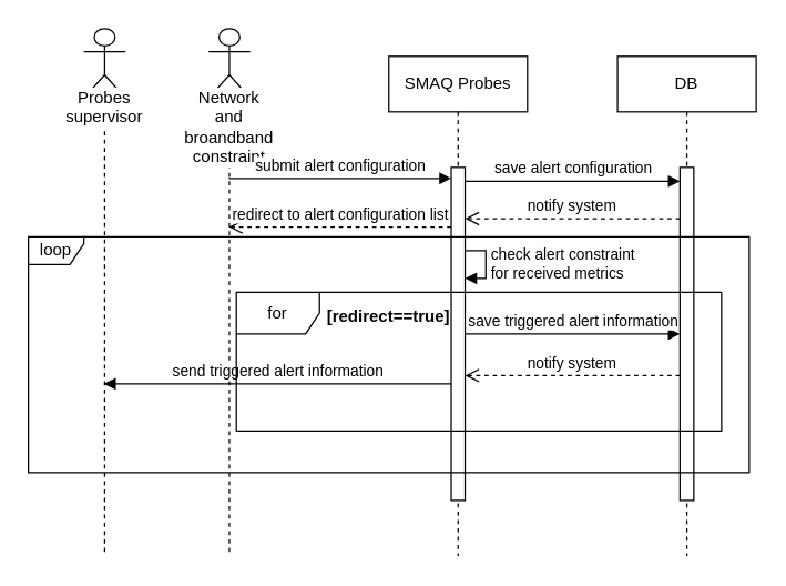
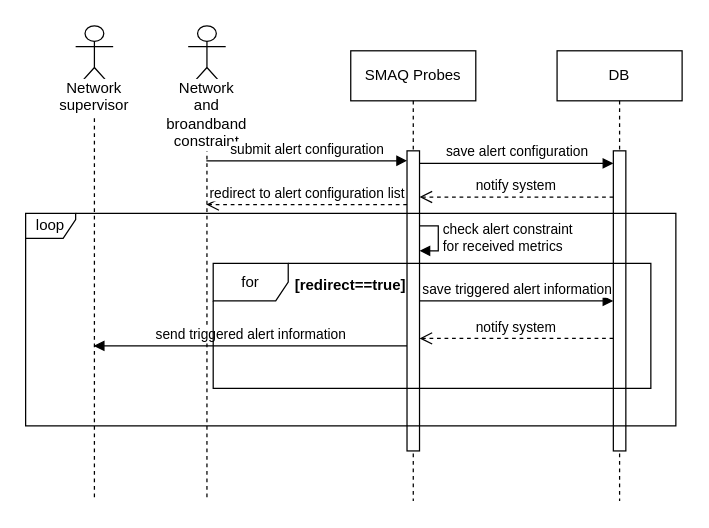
- <mxCell id="11" value="Probes supervisor" style="shape=umlLifeline;participant=umlActor;perimeter=lifelinePerimeter;whiteSpace=wrap;html=1;container=1;collapsible=0;recursiveResize=0;verticalAlign=top;spacingTop=36;labelBackgroundColor=#ffffff;outlineConnect=0;size=50;" vertex="1" parent="1"><mxGeometry x="60" y="20" width="30" height="380" as="geometry" /></mxCell>
+ <mxCell id="11" value="Network supervisor" style="shape=umlLifeline;participant=umlActor;perimeter=lifelinePerimeter;whiteSpace=wrap;html=1;container=1;collapsible=0;recursiveResize=0;verticalAlign=top;spacingTop=36;labelBackgroundColor=#ffffff;outlineConnect=0;size=50;" vertex="1" parent="1"><mxGeometry x="60" y="20" width="30" height="380" as="geometry" /></mxCell>
